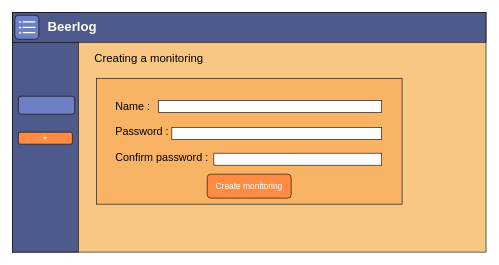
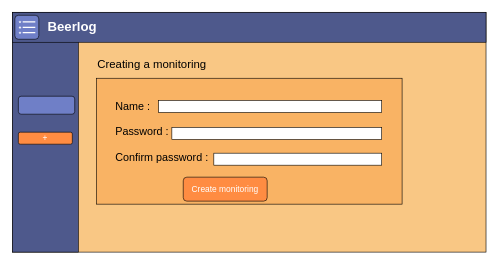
- <mxCell id="16" value="Creating a monitoring" style="text;html=1;strokeColor=none;fillColor=none;align=left;verticalAlign=top;whiteSpace=wrap;rounded=0;fontSize=19;" parent="1" vertex="1"><mxGeometry x="155" y="80" width="230" height="30" as="geometry" /></mxCell>
+ <mxCell id="16" value="Creating a monitoring" style="text;html=1;strokeColor=none;fillColor=none;align=left;verticalAlign=top;whiteSpace=wrap;rounded=0;fontSize=19;" parent="1" vertex="1"><mxGeometry x="160" y="90" width="230" height="30" as="geometry" /></mxCell>
- <mxCell id="7" value="Create monitoring" style="rounded=1;whiteSpace=wrap;html=1;strokeColor=#000000;fontSize=14;fontColor=#FFFFFF;fillColor=#FF8C42;gradientColor=none;" parent="1" vertex="1"><mxGeometry x="345" y="290" width="140" height="40" as="geometry" /></mxCell>
+ <mxCell id="7" value="Create monitoring" style="rounded=1;whiteSpace=wrap;html=1;strokeColor=#000000;fontSize=14;fontColor=#FFFFFF;fillColor=#FF8C42;gradientColor=none;" parent="1" vertex="1"><mxGeometry x="305" y="295" width="140" height="40" as="geometry" /></mxCell>
